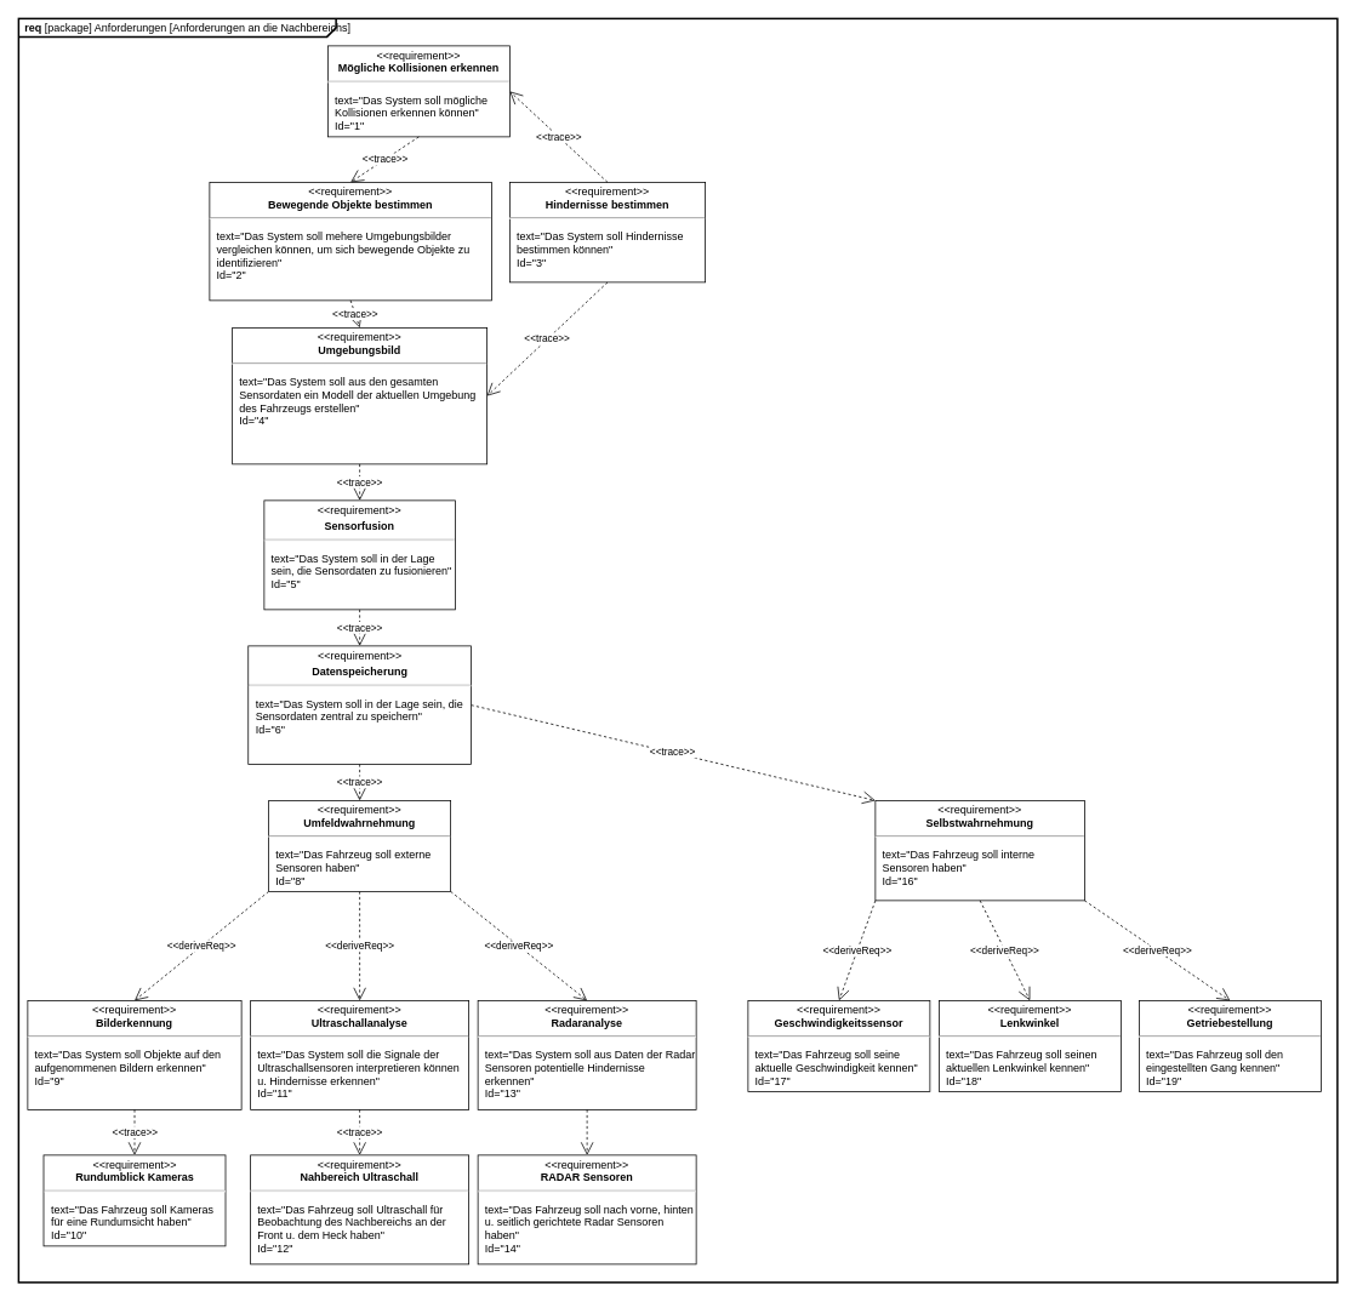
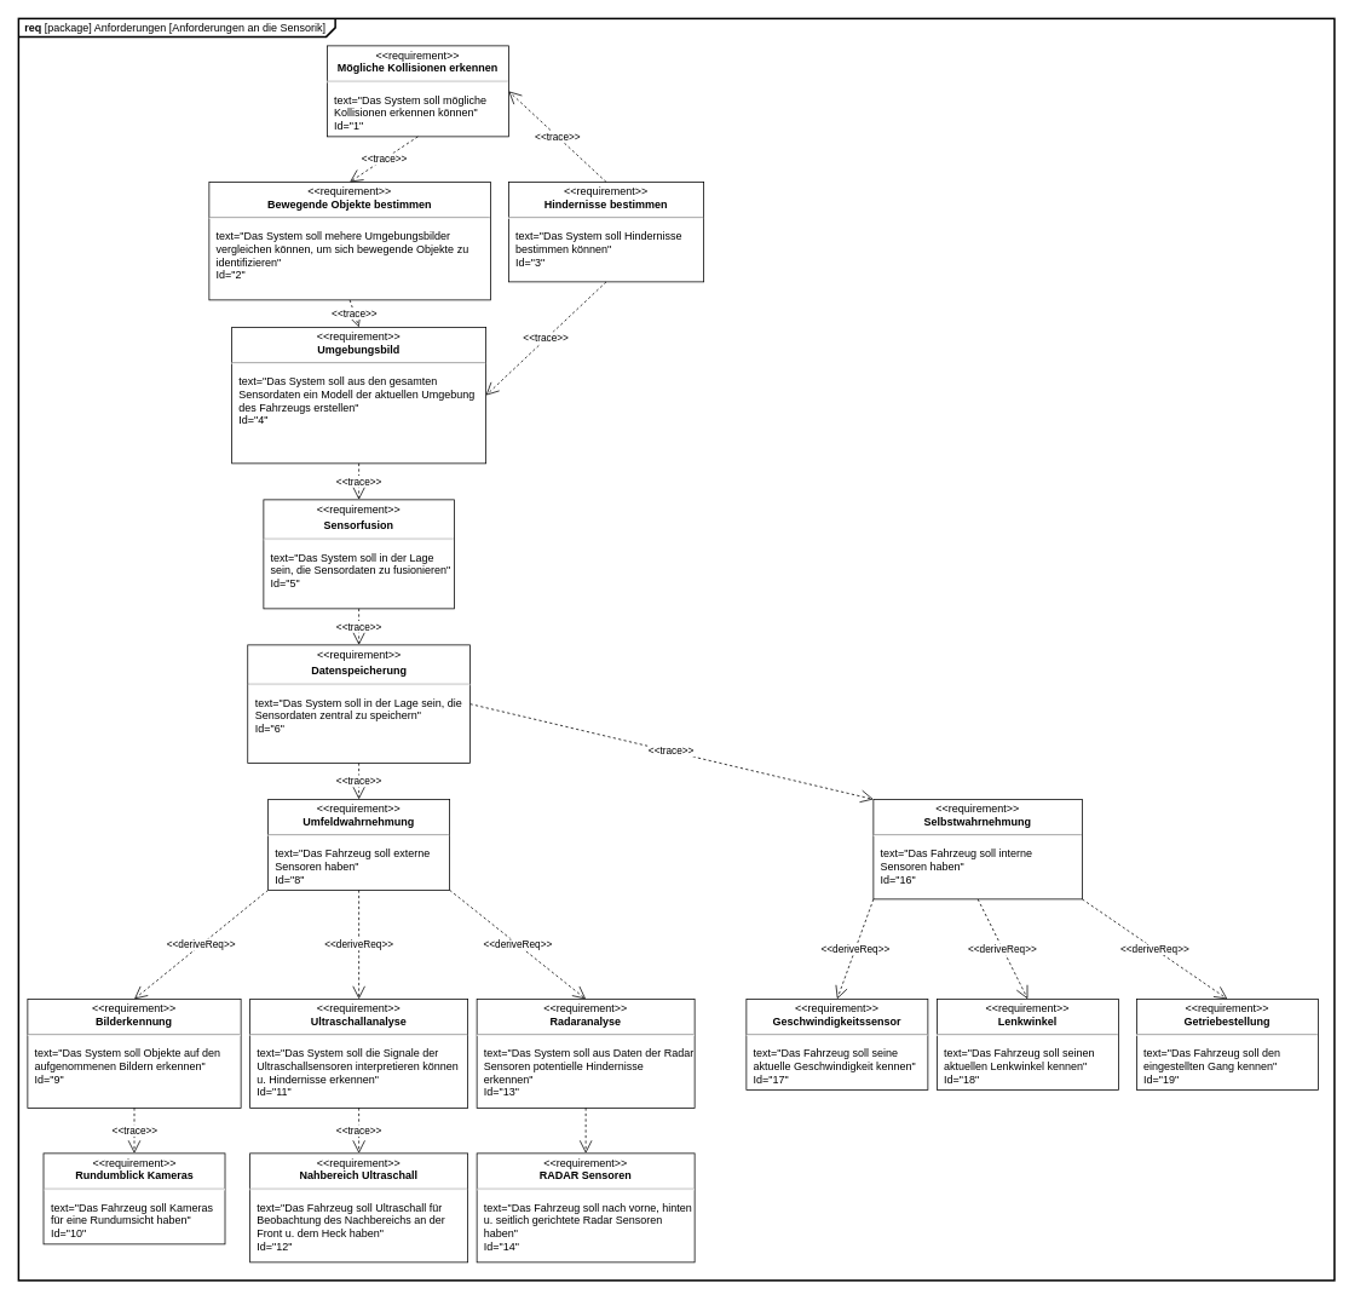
- <mxCell id="2" value="&lt;p style=&quot;margin:0px;margin-top:4px;margin-left:7px;text-align:left;&quot;&gt;&lt;b&gt;req&lt;/b&gt;&amp;nbsp;[package] Anforderungen [Anforderungen an die Nachbereichs]&lt;/p&gt;" style="html=1;shape=mxgraph.sysml.package;overflow=fill;labelX=349;strokeWidth=2;align=center;" parent="1" vertex="1"><mxGeometry x="20" y="20" width="1450" height="1390" as="geometry" /></mxCell>
+ <mxCell id="2" value="&lt;p style=&quot;margin:0px;margin-top:4px;margin-left:7px;text-align:left;&quot;&gt;&lt;b&gt;req&lt;/b&gt;&amp;nbsp;[package] Anforderungen [Anforderungen an die Sensorik]&lt;/p&gt;" style="html=1;shape=mxgraph.sysml.package;overflow=fill;labelX=349;strokeWidth=2;align=center;" parent="1" vertex="1"><mxGeometry x="20" y="20" width="1450" height="1390" as="geometry" /></mxCell>
